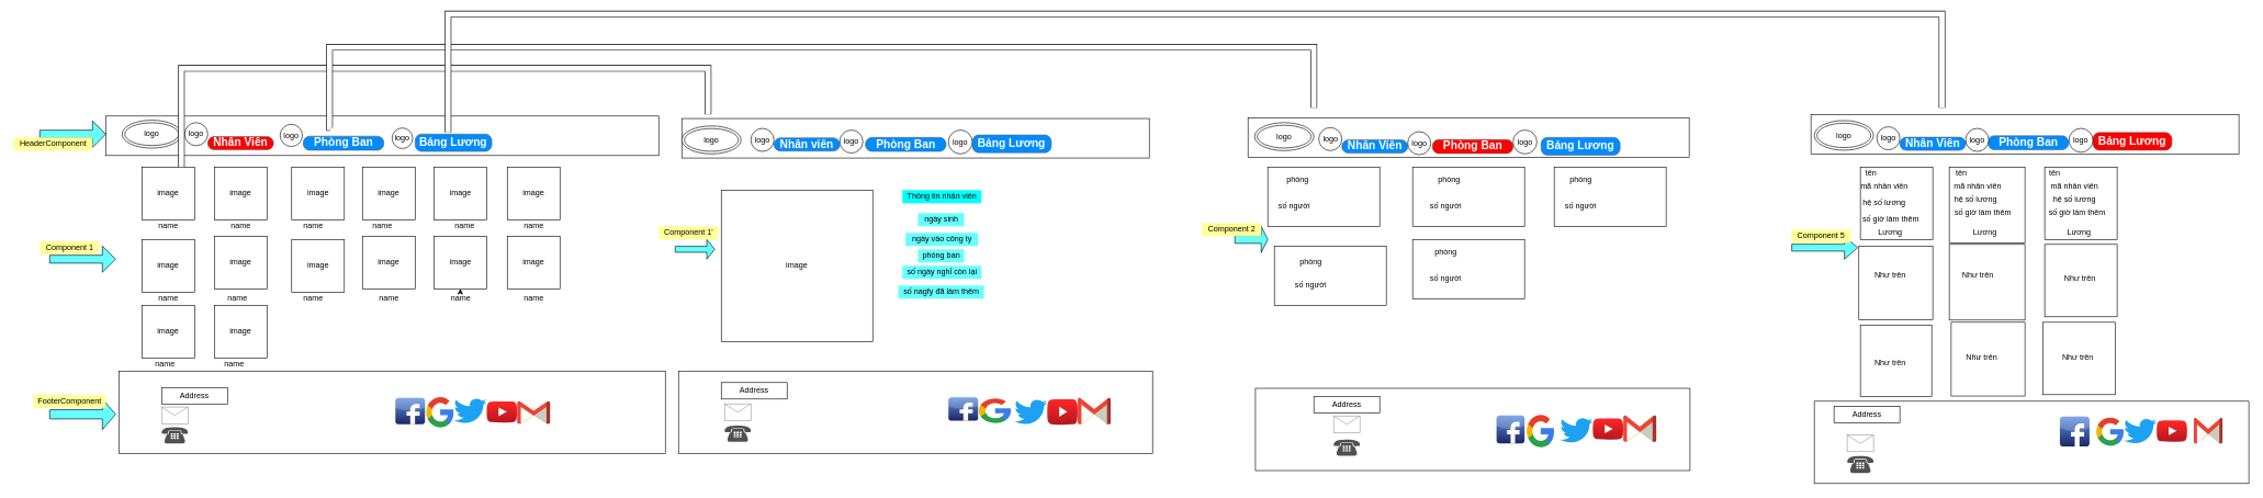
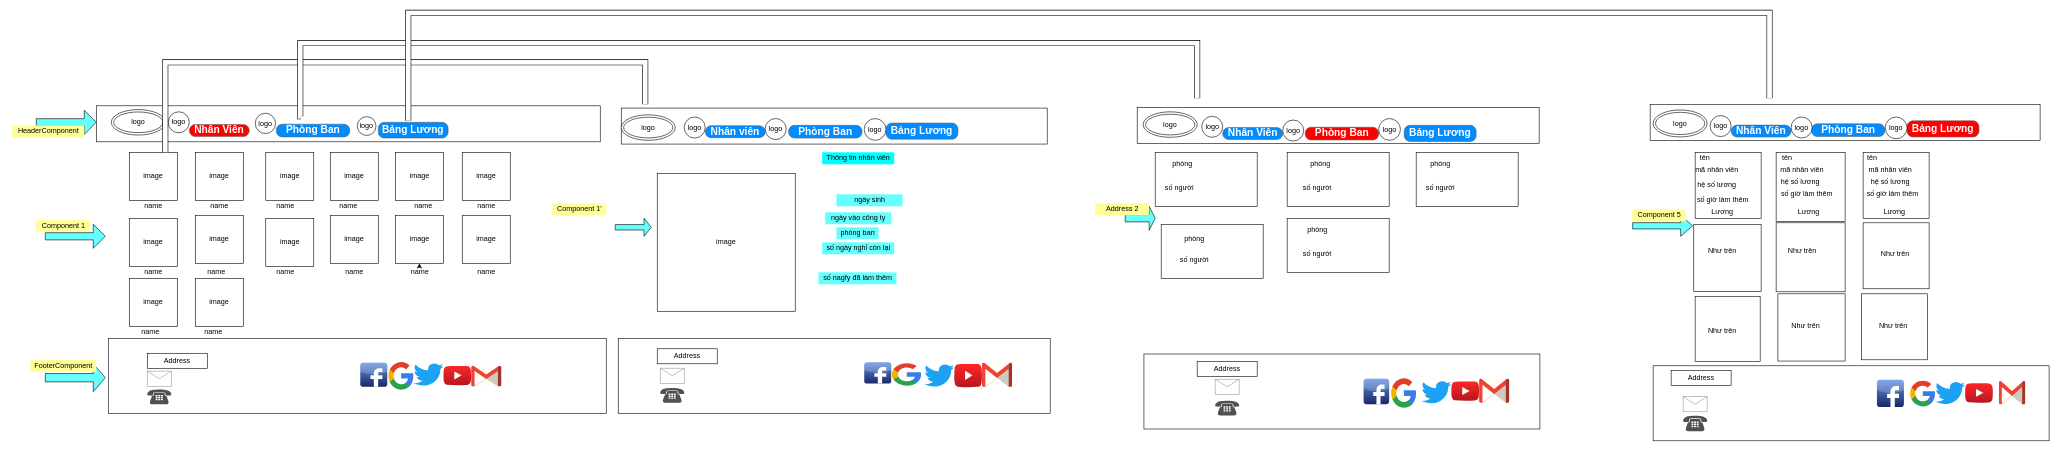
- <mxCell id="88" value="Thông tin nhân viên" style="text;html=1;resizable=0;autosize=1;align=center;verticalAlign=middle;points=[];fillColor=#00FFFF;strokeColor=none;rounded=0;" parent="1" vertex="1"><mxGeometry x="1370" y="288" width="120" height="20" as="geometry" /></mxCell>
+ <mxCell id="88" value="Thông tin nhân viên" style="text;html=1;resizable=0;autosize=1;align=center;verticalAlign=middle;points=[];fillColor=#00FFFF;strokeColor=none;rounded=0;" parent="1" vertex="1"><mxGeometry x="1370" y="253" width="120" height="20" as="geometry" /></mxCell>
- <mxCell id="89" value="ngày sinh" style="text;html=1;resizable=0;autosize=1;align=center;verticalAlign=middle;points=[];fillColor=#66FFFF;strokeColor=none;rounded=0;" parent="1" vertex="1"><mxGeometry x="1393.75" y="323" width="70" height="20" as="geometry" /></mxCell>
+ <mxCell id="89" value="ngày sinh" style="text;html=1;resizable=0;autosize=1;align=center;verticalAlign=middle;points=[];fillColor=#66FFFF;strokeColor=none;rounded=0;" parent="1" vertex="1"><mxGeometry x="1393.75" y="323" width="110" height="20" as="geometry" /></mxCell>
- <mxCell id="167" value="Component 2" style="text;html=1;resizable=0;autosize=1;align=center;verticalAlign=middle;points=[];fillColor=#FFFF99;strokeColor=none;rounded=0;" parent="1" vertex="1"><mxGeometry x="1825" y="338" width="90" height="20" as="geometry" /></mxCell>
+ <mxCell id="167" value="Address 2" style="text;html=1;resizable=0;autosize=1;align=center;verticalAlign=middle;points=[];fillColor=#FFFF99;strokeColor=none;rounded=0;" parent="1" vertex="1"><mxGeometry x="1825" y="338" width="90" height="20" as="geometry" /></mxCell>
- <mxCell id="163" value="Component 1'" style="text;html=1;resizable=0;autosize=1;align=center;verticalAlign=middle;points=[];fillColor=#FFFF99;strokeColor=none;rounded=0;" parent="1" vertex="1"><mxGeometry x="1000" y="343" width="90" height="20" as="geometry" /></mxCell>
+ <mxCell id="163" value="Component 1'" style="text;html=1;resizable=0;autosize=1;align=center;verticalAlign=middle;points=[];fillColor=#FFFF99;strokeColor=none;rounded=0;" parent="1" vertex="1"><mxGeometry x="920" y="338" width="90" height="20" as="geometry" /></mxCell>
- <mxCell id="93" value="số nagfy đã làm thêm" style="text;html=1;resizable=0;autosize=1;align=center;verticalAlign=middle;points=[];fillColor=#66FFFF;strokeColor=none;rounded=0;" parent="1" vertex="1"><mxGeometry x="1363.75" y="433" width="130" height="20" as="geometry" /></mxCell>
+ <mxCell id="93" value="số nagfy đã làm thêm" style="text;html=1;resizable=0;autosize=1;align=center;verticalAlign=middle;points=[];fillColor=#66FFFF;strokeColor=none;rounded=0;" parent="1" vertex="1"><mxGeometry x="1363.75" y="453" width="130" height="20" as="geometry" /></mxCell>
